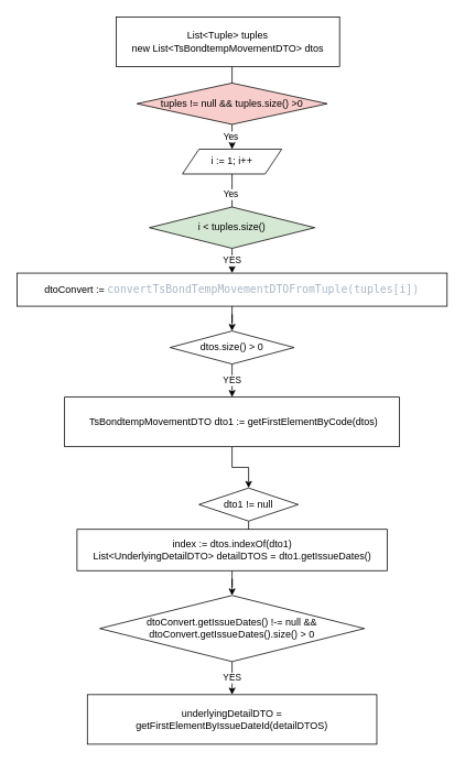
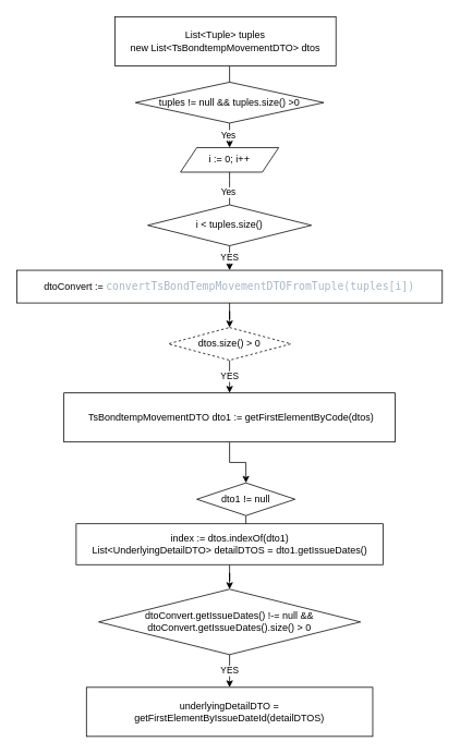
- <mxCell id="3" value="tuples != null &amp;amp;&amp;amp; tuples.size() &amp;gt;0" style="rhombus;whiteSpace=wrap;html=1;fillColor=#f8cecc;" vertex="1" parent="1"><mxGeometry x="165" y="100" width="230" height="50" as="geometry" /></mxCell>
+ <mxCell id="3" value="tuples != null &amp;amp;&amp;amp; tuples.size() &amp;gt;0" style="rhombus;whiteSpace=wrap;html=1;" vertex="1" parent="1"><mxGeometry x="165" y="100" width="230" height="50" as="geometry" /></mxCell>
- <mxCell id="9" value="i := 1; i++" style="shape=parallelogram;perimeter=parallelogramPerimeter;whiteSpace=wrap;html=1;fixedSize=1;" vertex="1" parent="1"><mxGeometry x="220" y="180" width="120" height="30" as="geometry" /></mxCell>
+ <mxCell id="9" value="i := 0; i++" style="shape=parallelogram;perimeter=parallelogramPerimeter;whiteSpace=wrap;html=1;fixedSize=1;" vertex="1" parent="1"><mxGeometry x="220" y="180" width="120" height="30" as="geometry" /></mxCell>
- <mxCell id="6" value="i &amp;lt; tuples.size()" style="rhombus;whiteSpace=wrap;html=1;fillColor=#d5e8d4;" vertex="1" parent="1"><mxGeometry x="180" y="250" width="200" height="50" as="geometry" /></mxCell>
+ <mxCell id="6" value="i &amp;lt; tuples.size()" style="rhombus;whiteSpace=wrap;html=1;" vertex="1" parent="1"><mxGeometry x="180" y="250" width="200" height="50" as="geometry" /></mxCell>
- <mxCell id="13" value="dtos.size() &amp;gt; 0" style="rhombus;whiteSpace=wrap;html=1;" vertex="1" parent="1"><mxGeometry x="205" y="400" width="150" height="40" as="geometry" /></mxCell>
+ <mxCell id="13" value="dtos.size() &amp;gt; 0" style="rhombus;whiteSpace=wrap;html=1;dashed=1;" vertex="1" parent="1"><mxGeometry x="205" y="400" width="150" height="40" as="geometry" /></mxCell>
